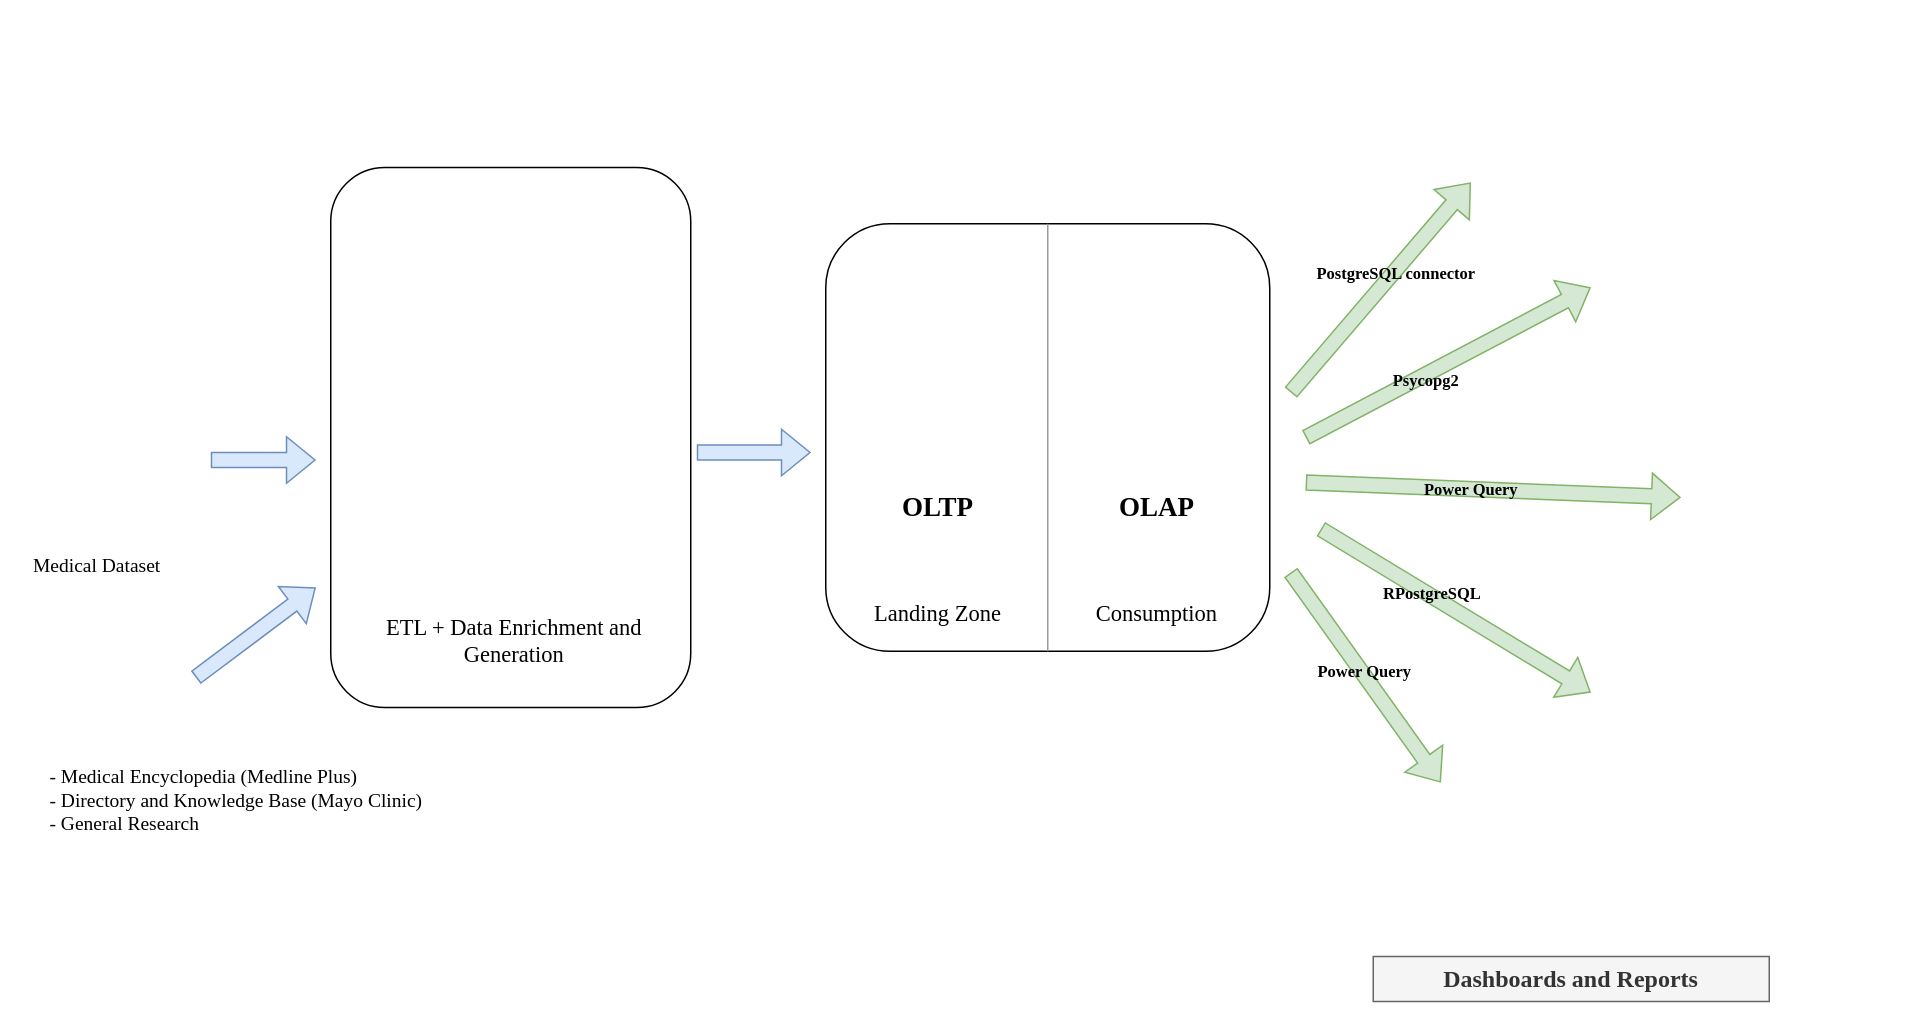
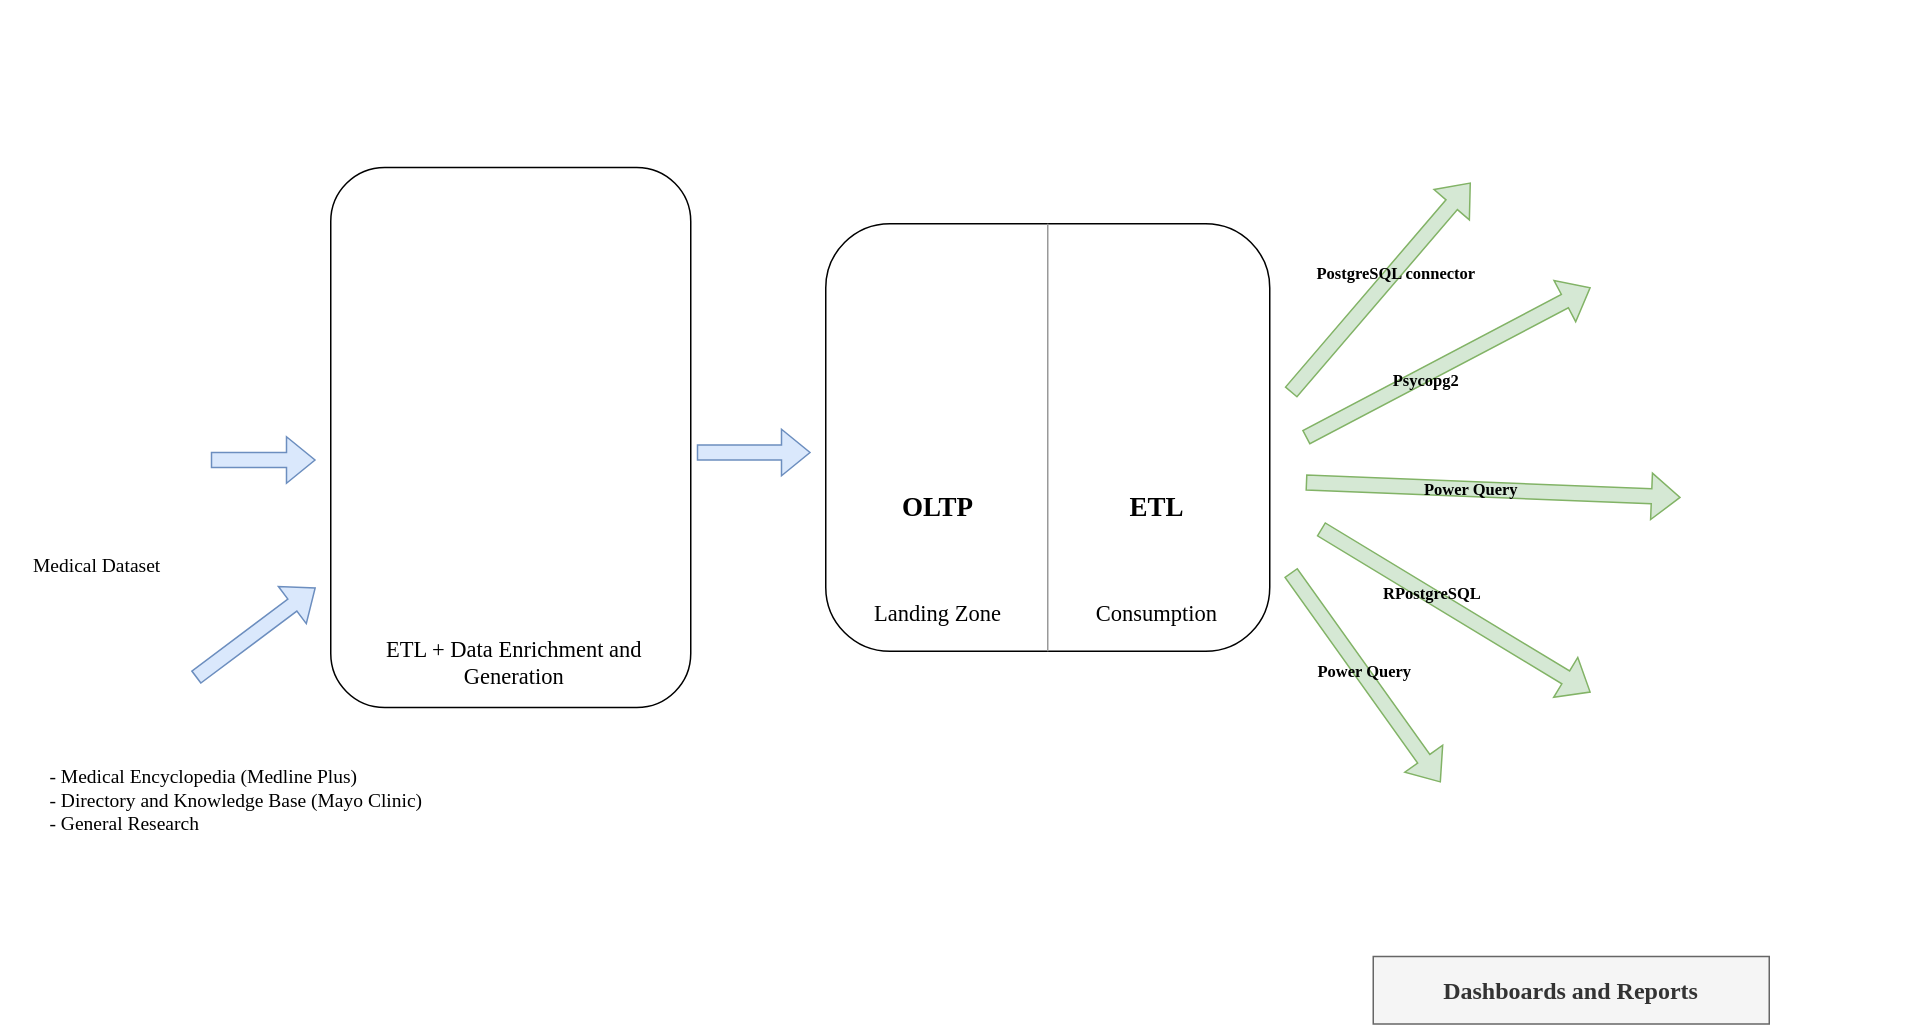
- <mxCell id="22" value="&lt;font size=&quot;1&quot; face=&quot;Verdana&quot; style=&quot;&quot;&gt;&lt;b style=&quot;font-size: 18px;&quot;&gt;OLAP&lt;/b&gt;&lt;/font&gt;" style="text;html=1;strokeColor=none;fillColor=none;align=center;verticalAlign=middle;whiteSpace=wrap;rounded=0;" vertex="1" parent="1"><mxGeometry x="706" y="322.52" width="129.75" height="30" as="geometry" /></mxCell>
+ <mxCell id="22" value="&lt;font size=&quot;1&quot; face=&quot;Verdana&quot; style=&quot;&quot;&gt;&lt;b style=&quot;font-size: 18px;&quot;&gt;ETL&lt;/b&gt;&lt;/font&gt;" style="text;html=1;strokeColor=none;fillColor=none;align=center;verticalAlign=middle;whiteSpace=wrap;rounded=0;" vertex="1" parent="1"><mxGeometry x="706" y="322.52" width="129.75" height="30" as="geometry" /></mxCell>
- <mxCell id="16" value="&lt;font face=&quot;Verdana&quot; style=&quot;font-size: 15px;&quot;&gt;ETL + Data Enrichment and Generation&lt;/font&gt;" style="text;html=1;strokeColor=none;fillColor=none;align=center;verticalAlign=middle;whiteSpace=wrap;rounded=0;" vertex="1" parent="1"><mxGeometry x="241" y="411" width="203" height="30" as="geometry" /></mxCell>
+ <mxCell id="16" value="&lt;font face=&quot;Verdana&quot; style=&quot;font-size: 15px;&quot;&gt;ETL + Data Enrichment and Generation&lt;/font&gt;" style="text;html=1;strokeColor=none;fillColor=none;align=center;verticalAlign=middle;whiteSpace=wrap;rounded=0;" vertex="1" parent="1"><mxGeometry x="241" y="426" width="203" height="30" as="geometry" /></mxCell>
- <mxCell id="35" value="&lt;font face=&quot;Verdana&quot; size=&quot;1&quot; style=&quot;&quot;&gt;&lt;b style=&quot;font-size: 16px;&quot;&gt;Dashboards and Reports&lt;/b&gt;&lt;/font&gt;" style="text;html=1;strokeColor=#666666;fillColor=#f5f5f5;align=center;verticalAlign=middle;whiteSpace=wrap;rounded=0;fontColor=#333333;" vertex="1" parent="1"><mxGeometry x="915" y="637" width="264" height="30" as="geometry" /></mxCell>
+ <mxCell id="35" value="&lt;font face=&quot;Verdana&quot; size=&quot;1&quot; style=&quot;&quot;&gt;&lt;b style=&quot;font-size: 16px;&quot;&gt;Dashboards and Reports&lt;/b&gt;&lt;/font&gt;" style="text;html=1;strokeColor=#666666;fillColor=#f5f5f5;align=center;verticalAlign=middle;whiteSpace=wrap;rounded=0;fontColor=#333333;" vertex="1" parent="1"><mxGeometry x="915" y="637" width="264" height="45" as="geometry" /></mxCell>
